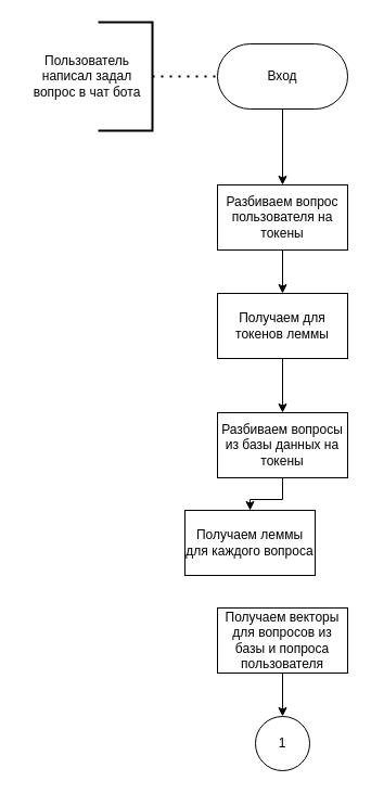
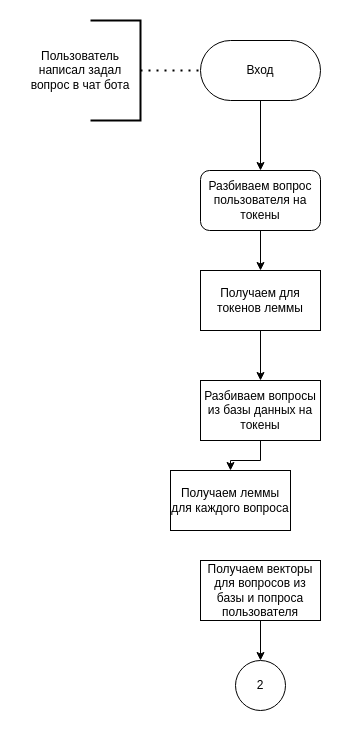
- <mxCell id="8" value="Разбиваем вопрос пользователя на токены" style="rounded=0;whiteSpace=wrap;html=1;" parent="1" vertex="1"><mxGeometry x="200" y="170" width="120" height="60" as="geometry" /></mxCell>
+ <mxCell id="8" value="Разбиваем вопрос пользователя на токены" style="whiteSpace=wrap;html=1;rounded=1;" parent="1" vertex="1"><mxGeometry x="200" y="170" width="120" height="60" as="geometry" /></mxCell>
- <mxCell id="16" value="1" style="ellipse;whiteSpace=wrap;html=1;aspect=fixed;" parent="1" vertex="1"><mxGeometry x="235" y="660" width="50" height="50" as="geometry" /></mxCell>
+ <mxCell id="16" value="2" style="ellipse;whiteSpace=wrap;html=1;aspect=fixed;" parent="1" vertex="1"><mxGeometry x="235" y="660" width="50" height="50" as="geometry" /></mxCell>
